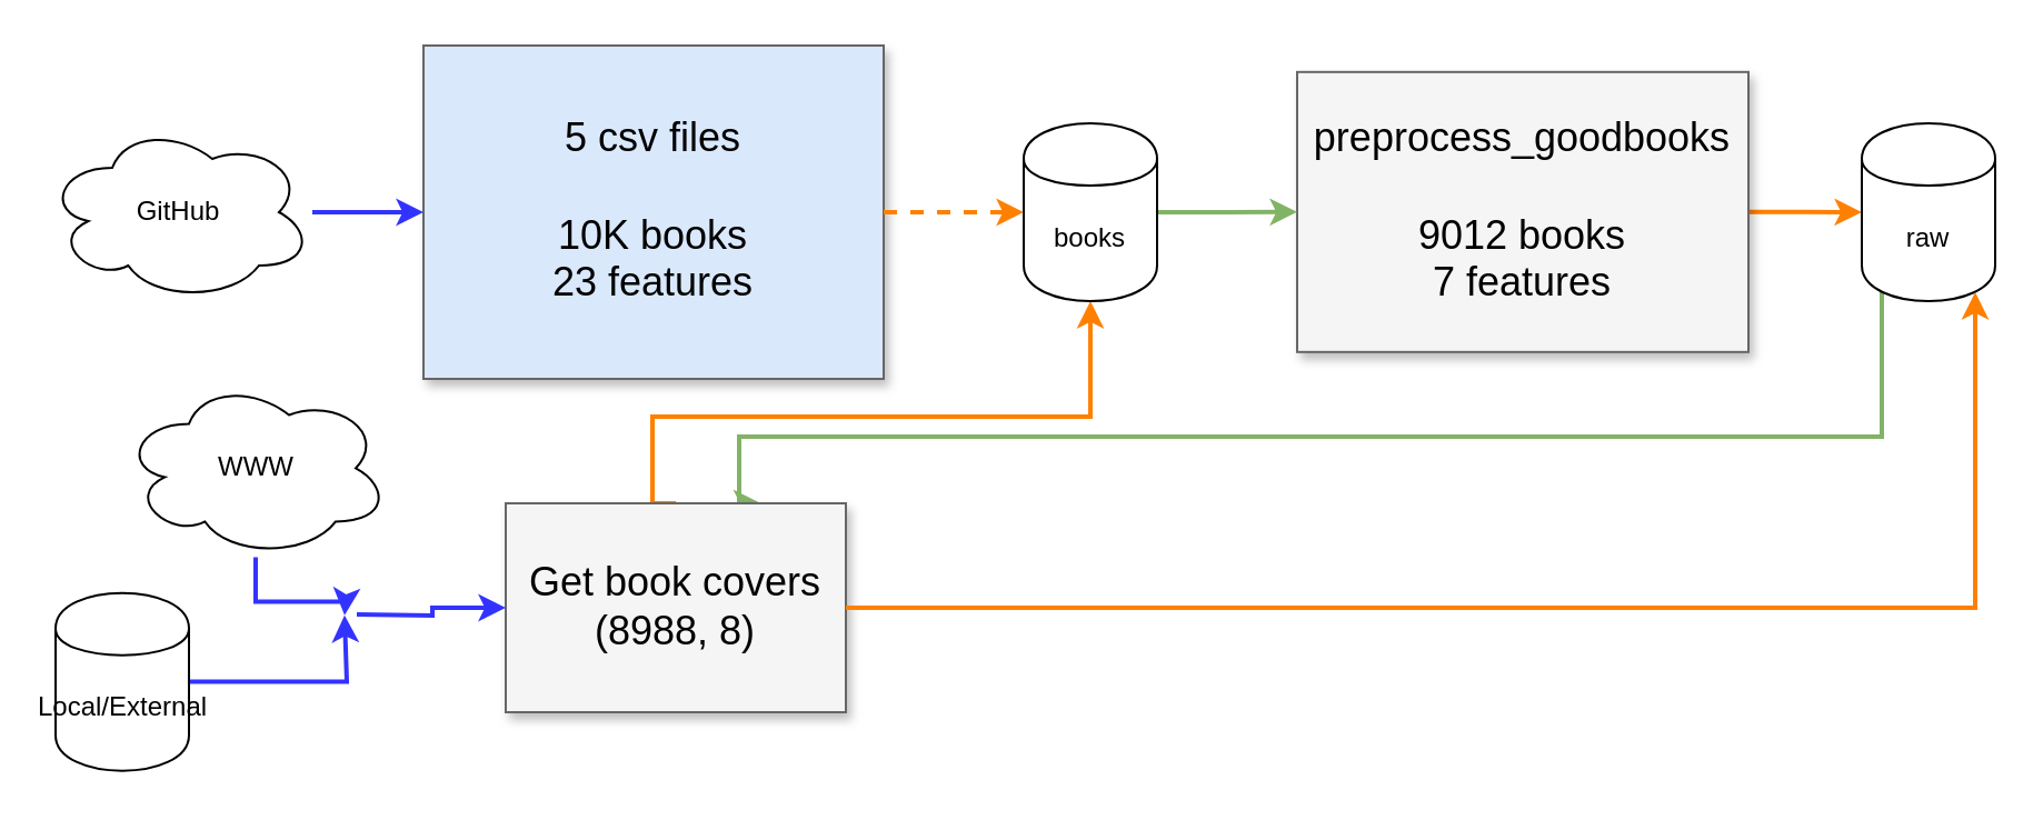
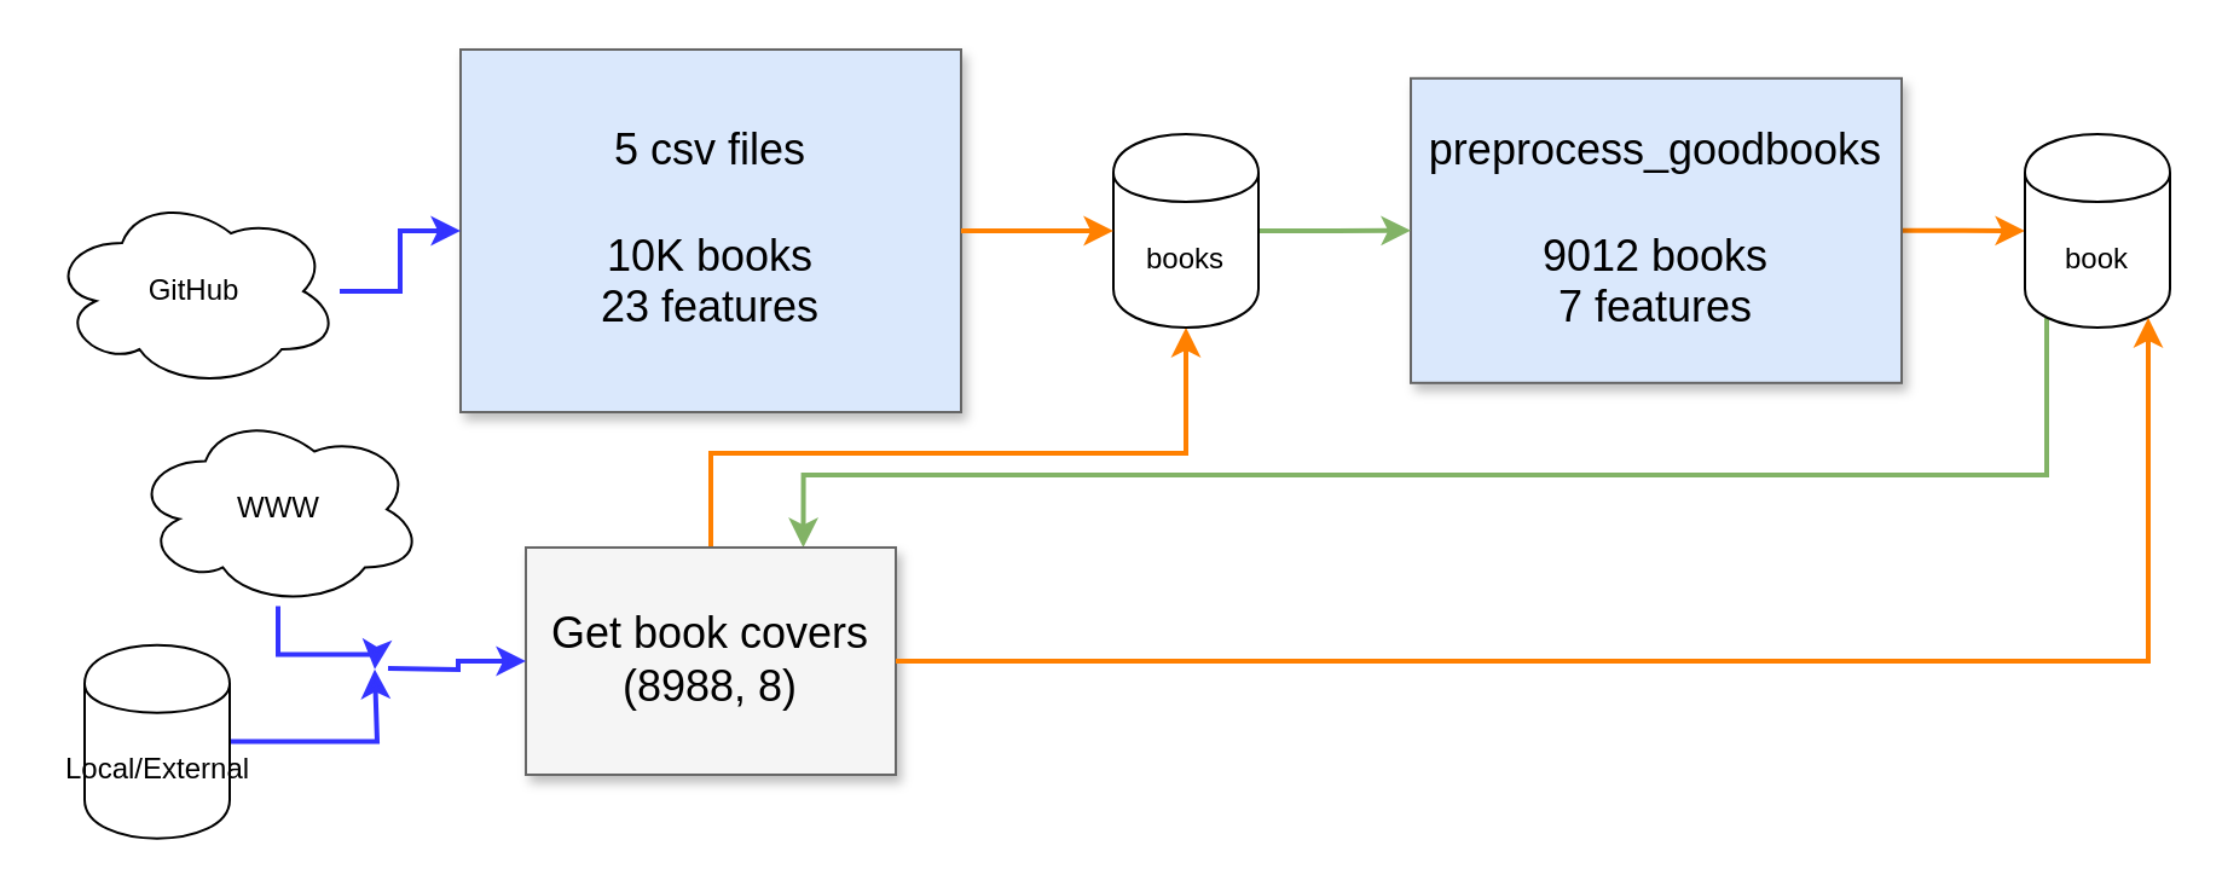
- <mxCell id="7" value="GitHub&lt;br&gt;" style="ellipse;shape=cloud;whiteSpace=wrap;html=1;" vertex="1" parent="1"><mxGeometry x="20" y="55" width="120" height="80" as="geometry" /></mxCell>
+ <mxCell id="7" value="GitHub&lt;br&gt;" style="ellipse;shape=cloud;whiteSpace=wrap;html=1;" vertex="1" parent="1"><mxGeometry x="20" y="80" width="120" height="80" as="geometry" /></mxCell>
- <mxCell id="18" value="" style="endArrow=classic;html=1;exitX=1;exitY=0.5;exitDx=0;exitDy=0;fillColor=#f8cecc;strokeColor=#FF8000;strokeWidth=2;dashed=1;" edge="1" parent="1" source="4" target="17"><mxGeometry width="50" height="50" relative="1" as="geometry"><mxPoint x="397" y="94.667" as="sourcePoint" /><mxPoint x="513" y="95" as="targetPoint" /><Array as="points" /></mxGeometry></mxCell>
+ <mxCell id="18" value="" style="endArrow=classic;html=1;exitX=1;exitY=0.5;exitDx=0;exitDy=0;fillColor=#f8cecc;strokeColor=#FF8000;strokeWidth=2;" edge="1" parent="1" source="4" target="17"><mxGeometry width="50" height="50" relative="1" as="geometry"><mxPoint x="397" y="94.667" as="sourcePoint" /><mxPoint x="513" y="95" as="targetPoint" /><Array as="points" /></mxGeometry></mxCell>
- <mxCell id="3" value="preprocess_goodbooks&lt;br&gt;&lt;br&gt;9012 books&lt;br&gt;7 features&lt;br&gt;" style="whiteSpace=wrap;html=1;shadow=1;fontSize=18;fillColor=#f5f5f5;strokeColor=#666666;" parent="1" vertex="1"><mxGeometry x="583" y="31.909" width="203" height="126" as="geometry" /></mxCell>
+ <mxCell id="3" value="preprocess_goodbooks&lt;br&gt;&lt;br&gt;9012 books&lt;br&gt;7 features&lt;br&gt;" style="whiteSpace=wrap;html=1;shadow=1;fontSize=18;fillColor=#dae8fc;strokeColor=#666666;" parent="1" vertex="1"><mxGeometry x="583" y="31.909" width="203" height="126" as="geometry" /></mxCell>
- <mxCell id="9" value="raw&lt;br&gt;" style="shape=cylinder;whiteSpace=wrap;html=1;boundedLbl=1;backgroundOutline=1;" vertex="1" parent="1"><mxGeometry x="837" y="55" width="60" height="80" as="geometry" /></mxCell>
+ <mxCell id="9" value="book&lt;br&gt;" style="shape=cylinder;whiteSpace=wrap;html=1;boundedLbl=1;backgroundOutline=1;" vertex="1" parent="1"><mxGeometry x="837" y="55" width="60" height="80" as="geometry" /></mxCell>
- <mxCell id="15" value="Get book covers (&lt;span&gt;8988, 8)&lt;/span&gt;" style="whiteSpace=wrap;html=1;shadow=1;fontSize=18;fillColor=#f5f5f5;strokeColor=#666666;" vertex="1" parent="1"><mxGeometry x="227" y="226" width="153" height="94" as="geometry" /></mxCell>
+ <mxCell id="15" value="Get book covers (&lt;span&gt;8988, 8)&lt;/span&gt;" style="whiteSpace=wrap;html=1;shadow=1;fontSize=18;fillColor=#f5f5f5;strokeColor=#666666;" vertex="1" parent="1"><mxGeometry x="217" y="226" width="153" height="94" as="geometry" /></mxCell>
- <mxCell id="13" value="Local/External" style="shape=cylinder;whiteSpace=wrap;html=1;boundedLbl=1;backgroundOutline=1;" vertex="1" parent="1"><mxGeometry x="24.5" y="266.318" width="60" height="80" as="geometry" /></mxCell>
+ <mxCell id="13" value="Local/External" style="shape=cylinder;whiteSpace=wrap;html=1;boundedLbl=1;backgroundOutline=1;" vertex="1" parent="1"><mxGeometry x="34.5" y="266.318" width="60" height="80" as="geometry" /></mxCell>
